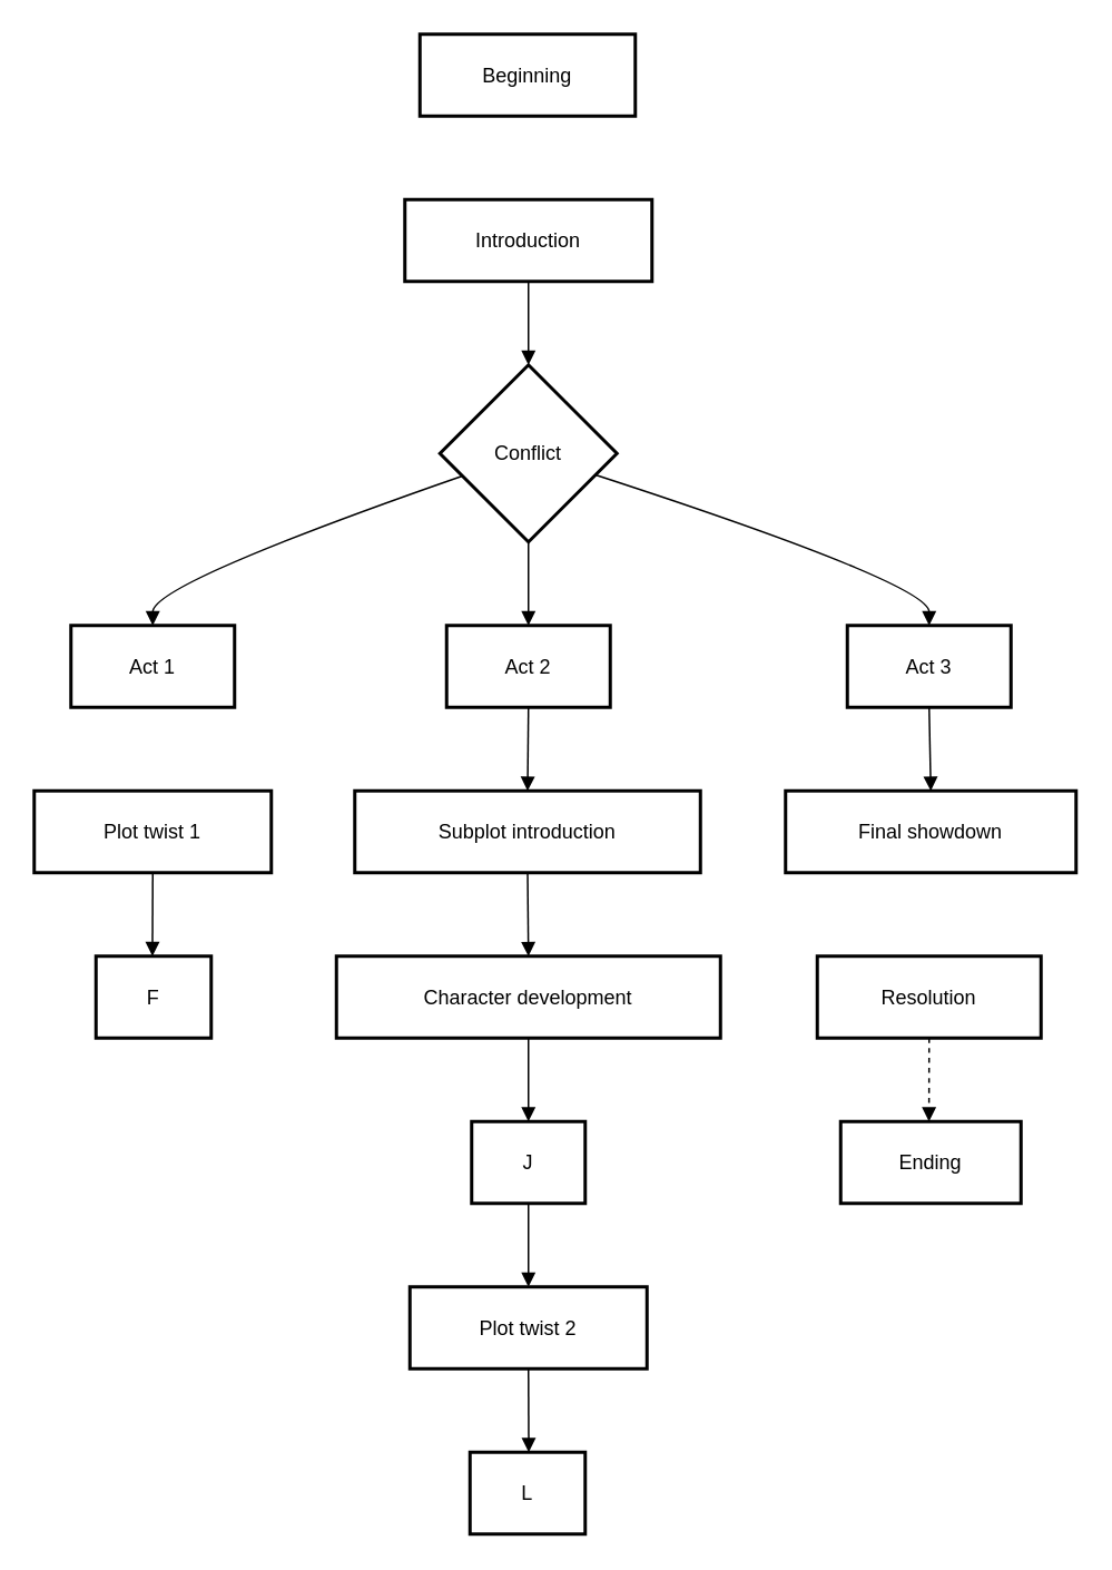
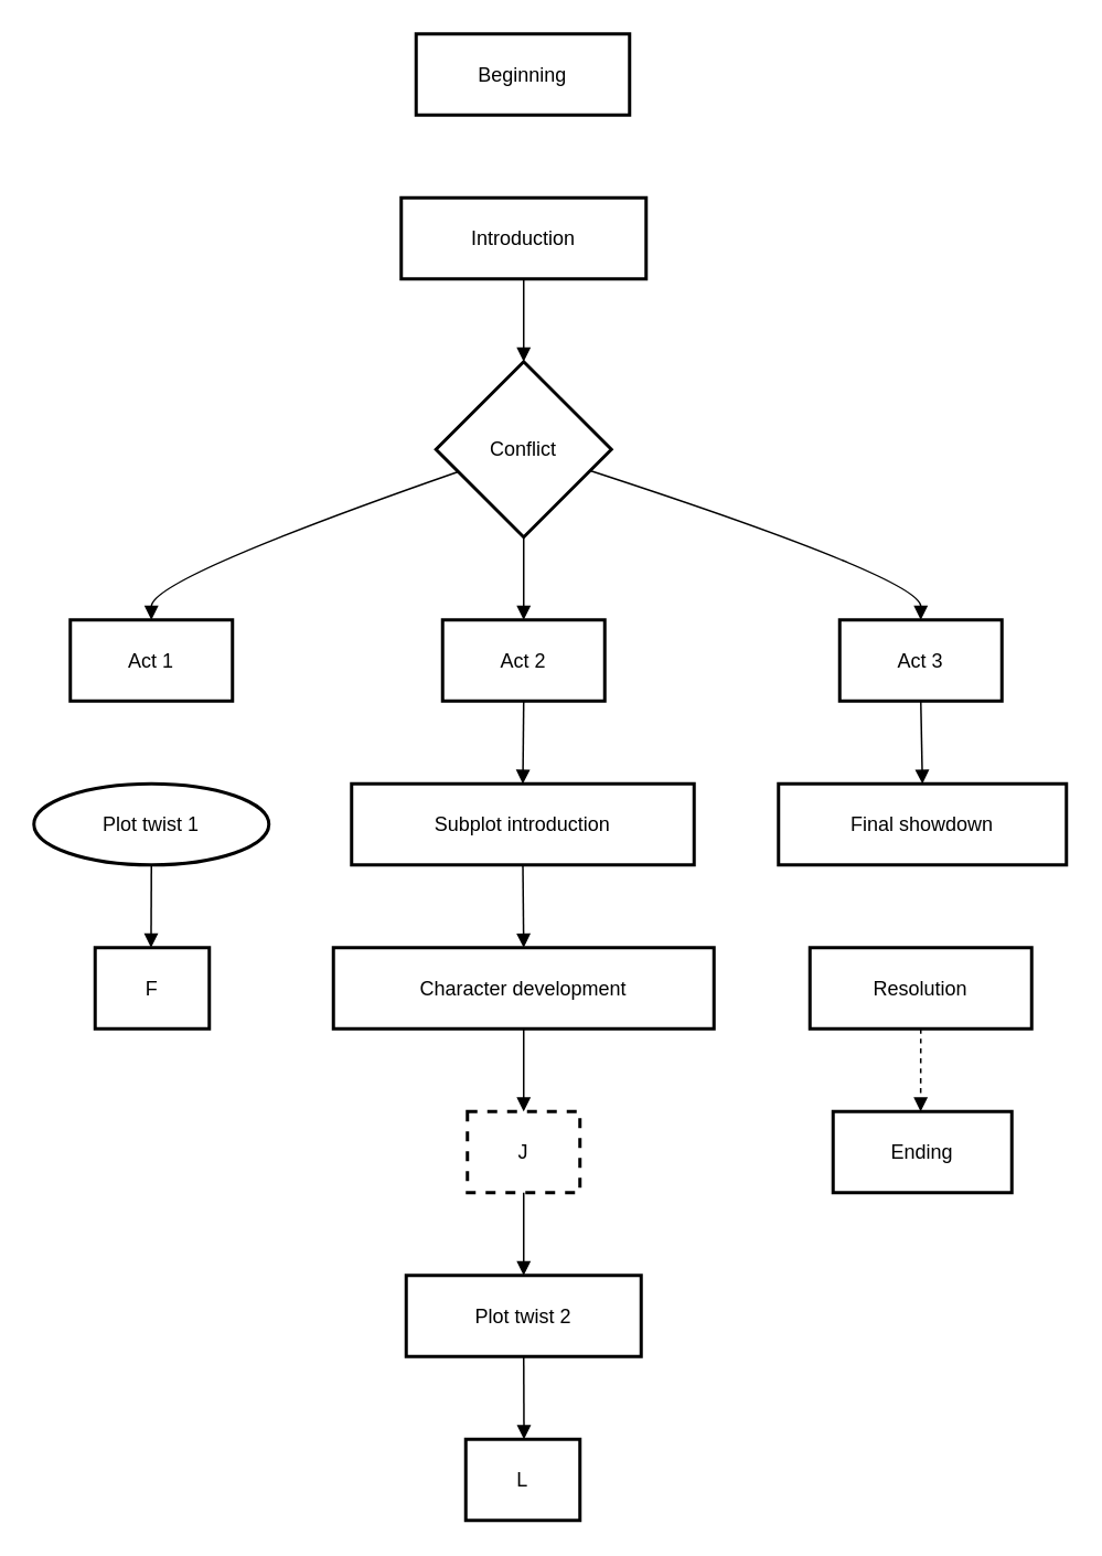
- <mxCell id="6" value="Plot twist 1" style="whiteSpace=wrap;strokeWidth=2;" vertex="1" parent="1"><mxGeometry x="20" y="473" width="142" height="49" as="geometry" /></mxCell>
+ <mxCell id="6" value="Plot twist 1" style="ellipse;whiteSpace=wrap;strokeWidth=2;" vertex="1" parent="1"><mxGeometry x="20" y="473" width="142" height="49" as="geometry" /></mxCell>
- <mxCell id="11" value="J" style="whiteSpace=wrap;strokeWidth=2;" vertex="1" parent="1"><mxGeometry x="282" y="671" width="68" height="49" as="geometry" /></mxCell>
+ <mxCell id="11" value="J" style="whiteSpace=wrap;strokeWidth=2;dashed=1;" vertex="1" parent="1"><mxGeometry x="282" y="671" width="68" height="49" as="geometry" /></mxCell>
